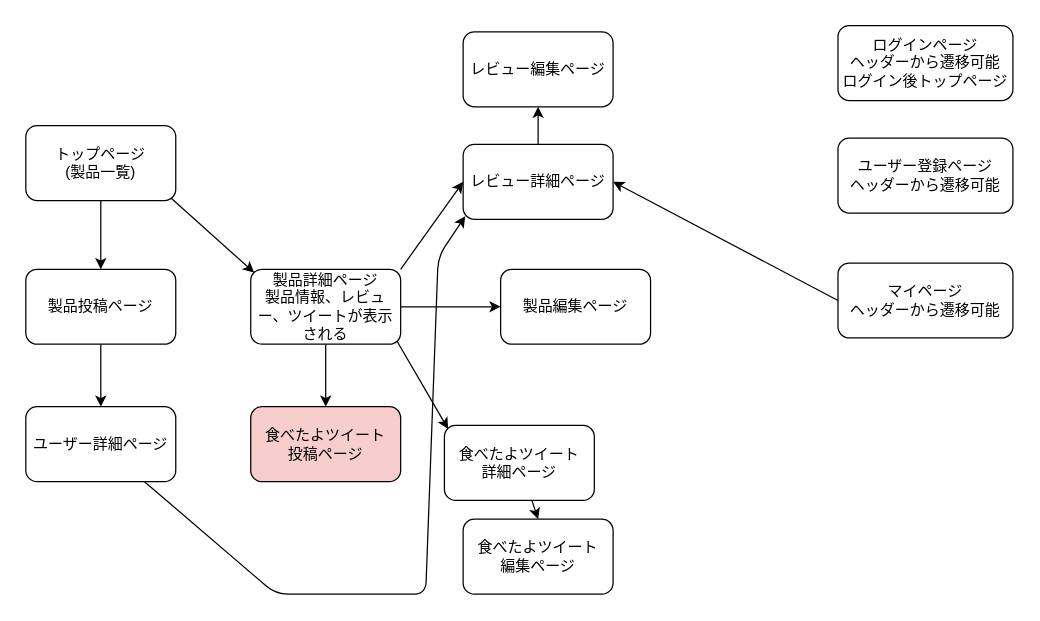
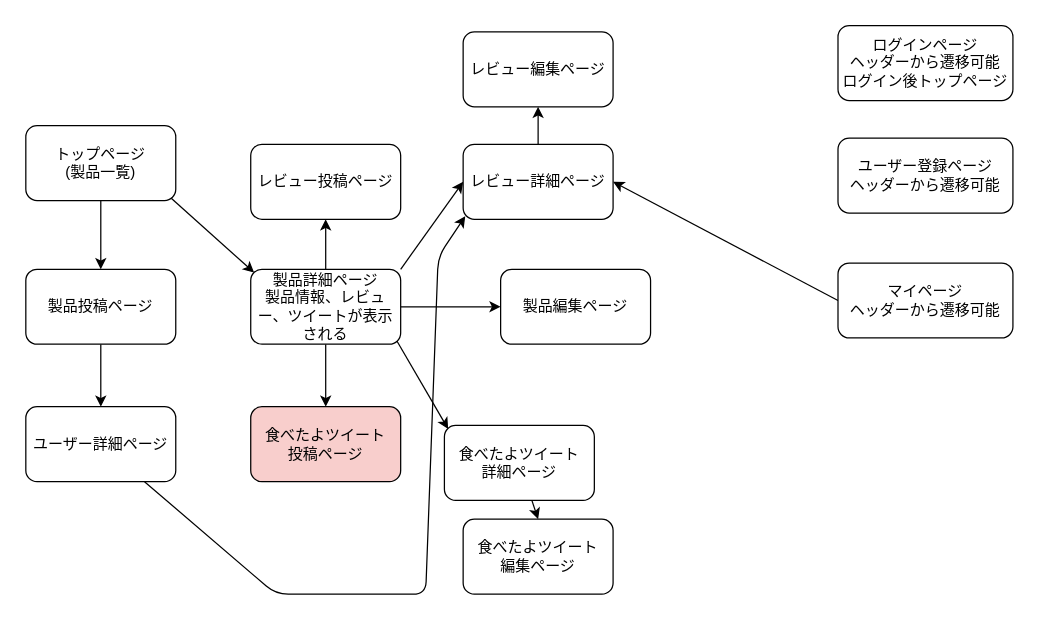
+ <mxCell id="15" value="レビュー投稿ページ" style="rounded=1;whiteSpace=wrap;html=1;" vertex="1" parent="1"><mxGeometry x="200" y="115" width="120" height="60" as="geometry" /></mxCell>
+ <mxCell id="22" value="" style="endArrow=classic;startArrow=none;html=1;exitX=0.5;exitY=0;exitDx=0;exitDy=0;entryX=0.5;entryY=1;entryDx=0;entryDy=0;startFill=0;" edge="1" parent="1" source="9" target="15"><mxGeometry width="50" height="50" relative="1" as="geometry"><mxPoint x="208.8" y="251.82" as="sourcePoint" /><mxPoint x="150.36" y="251.82" as="targetPoint" /><Array as="points" /></mxGeometry></mxCell>
